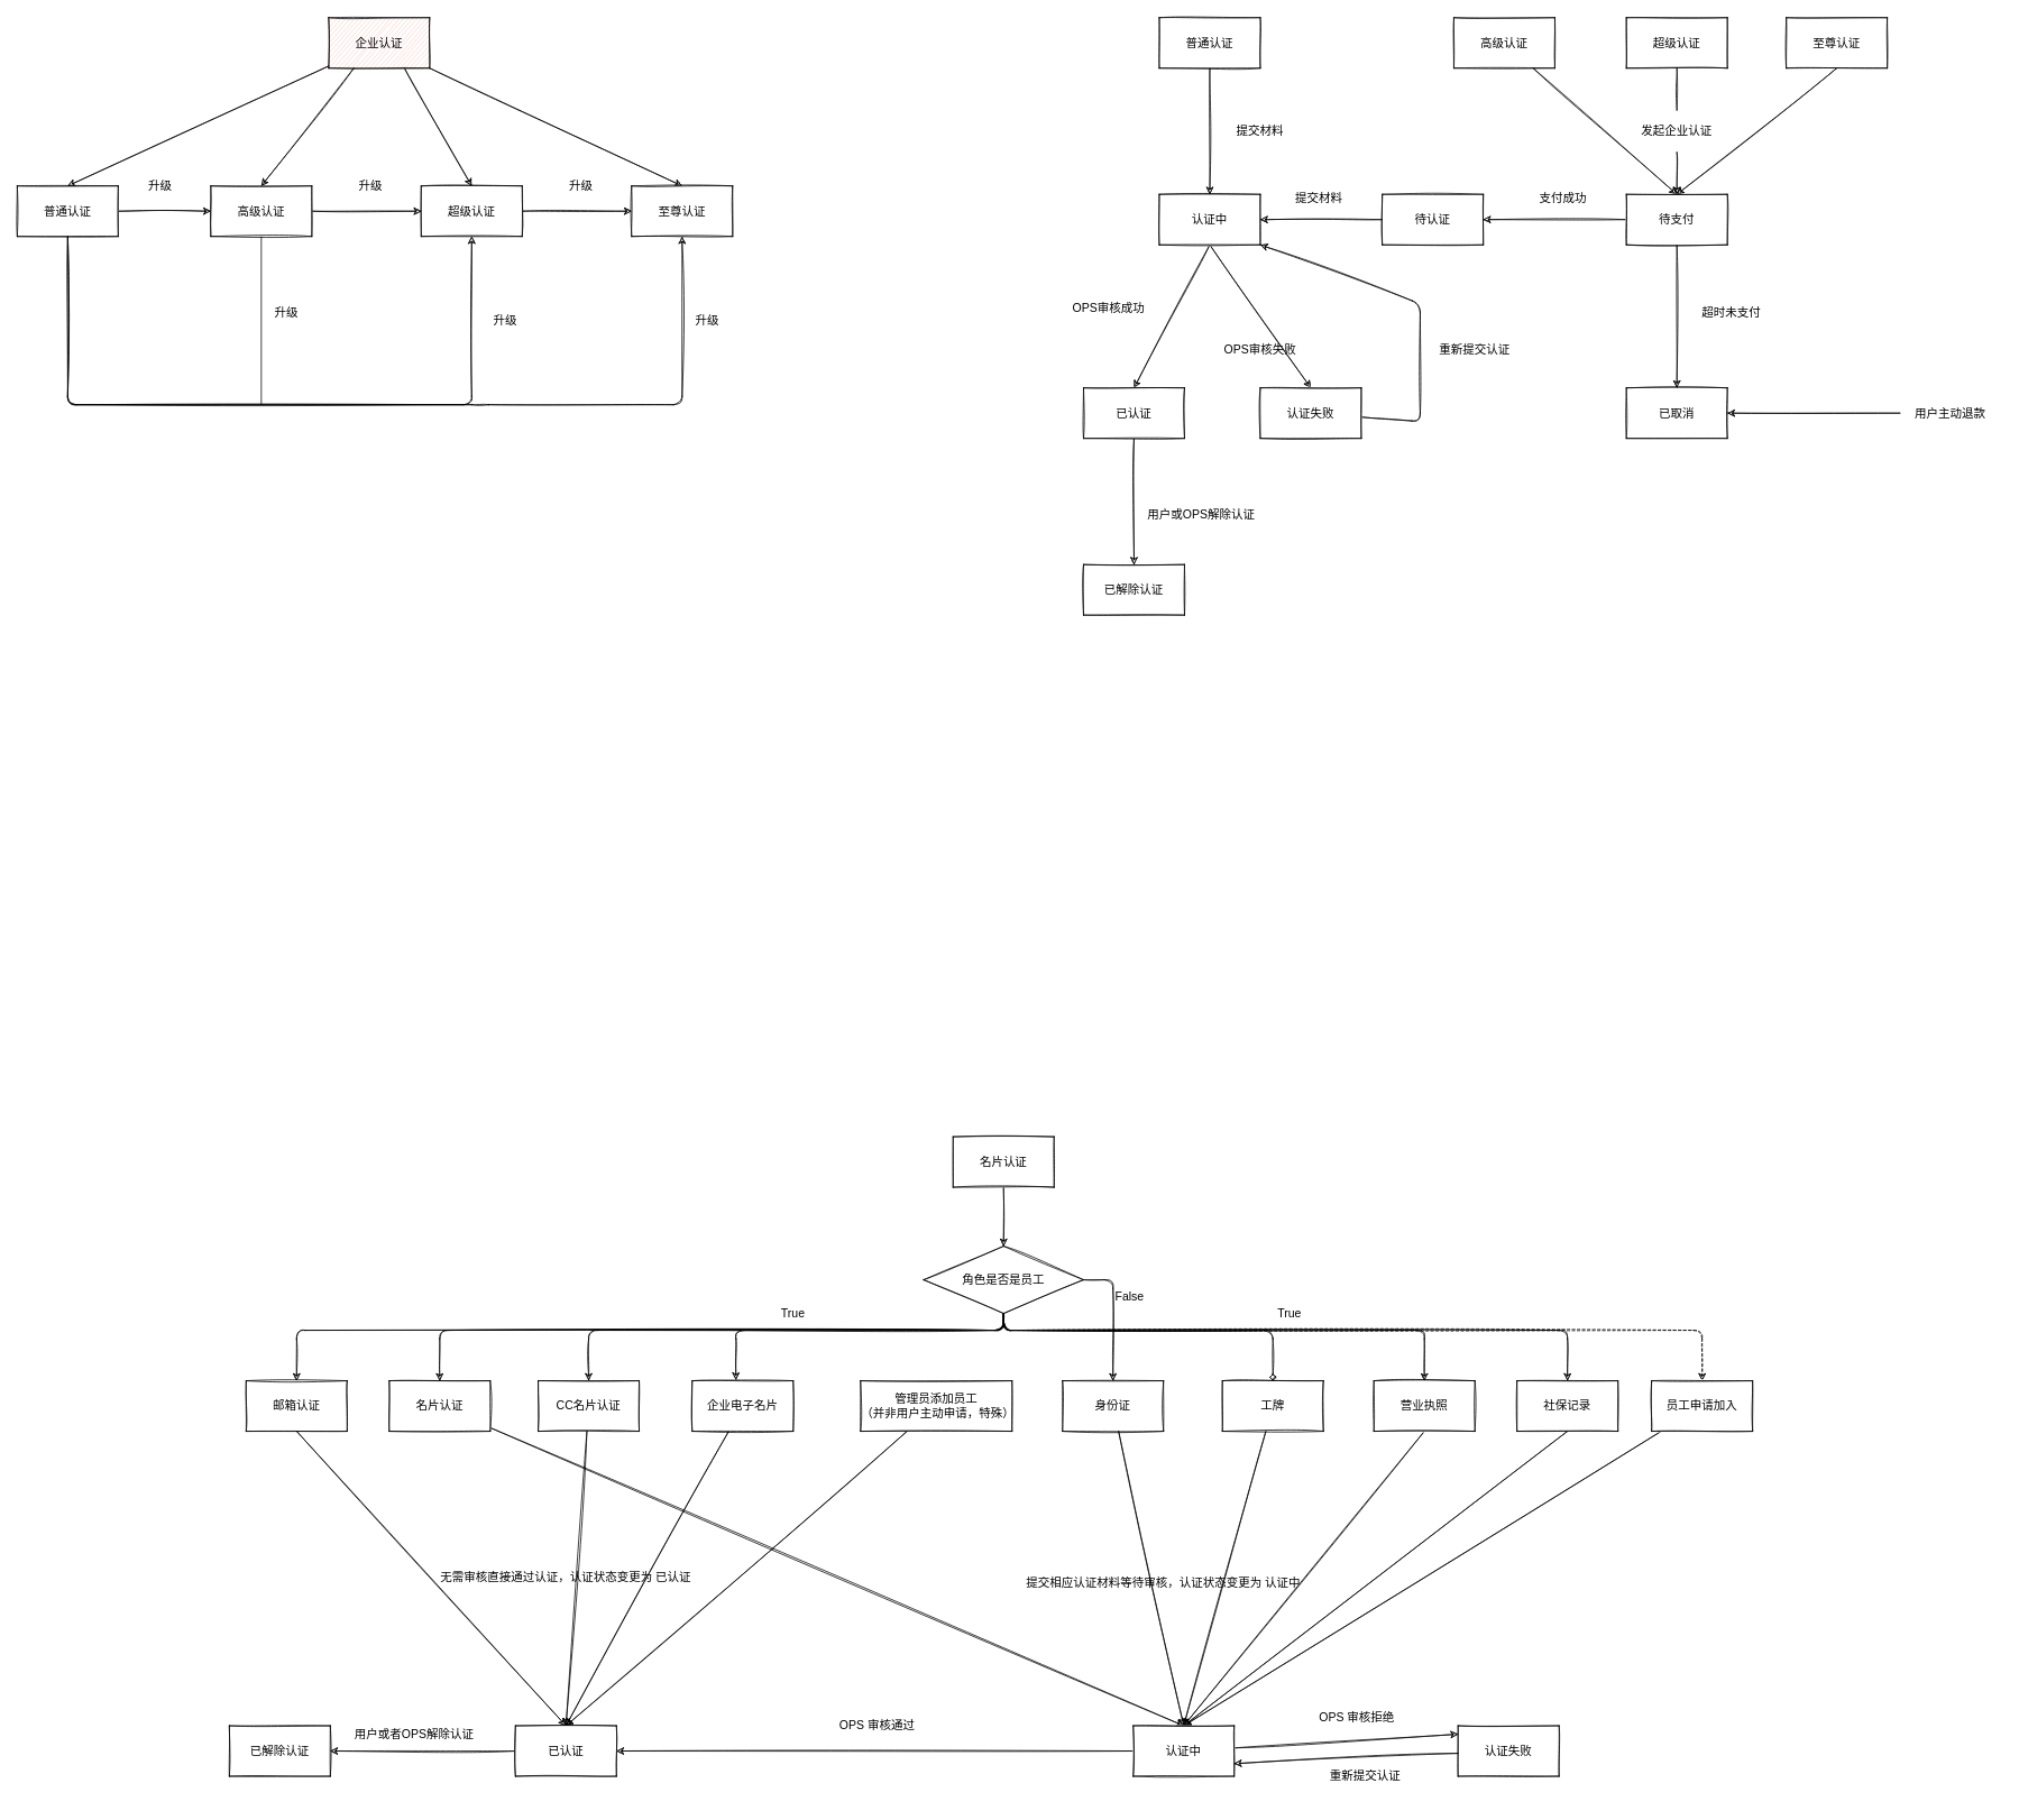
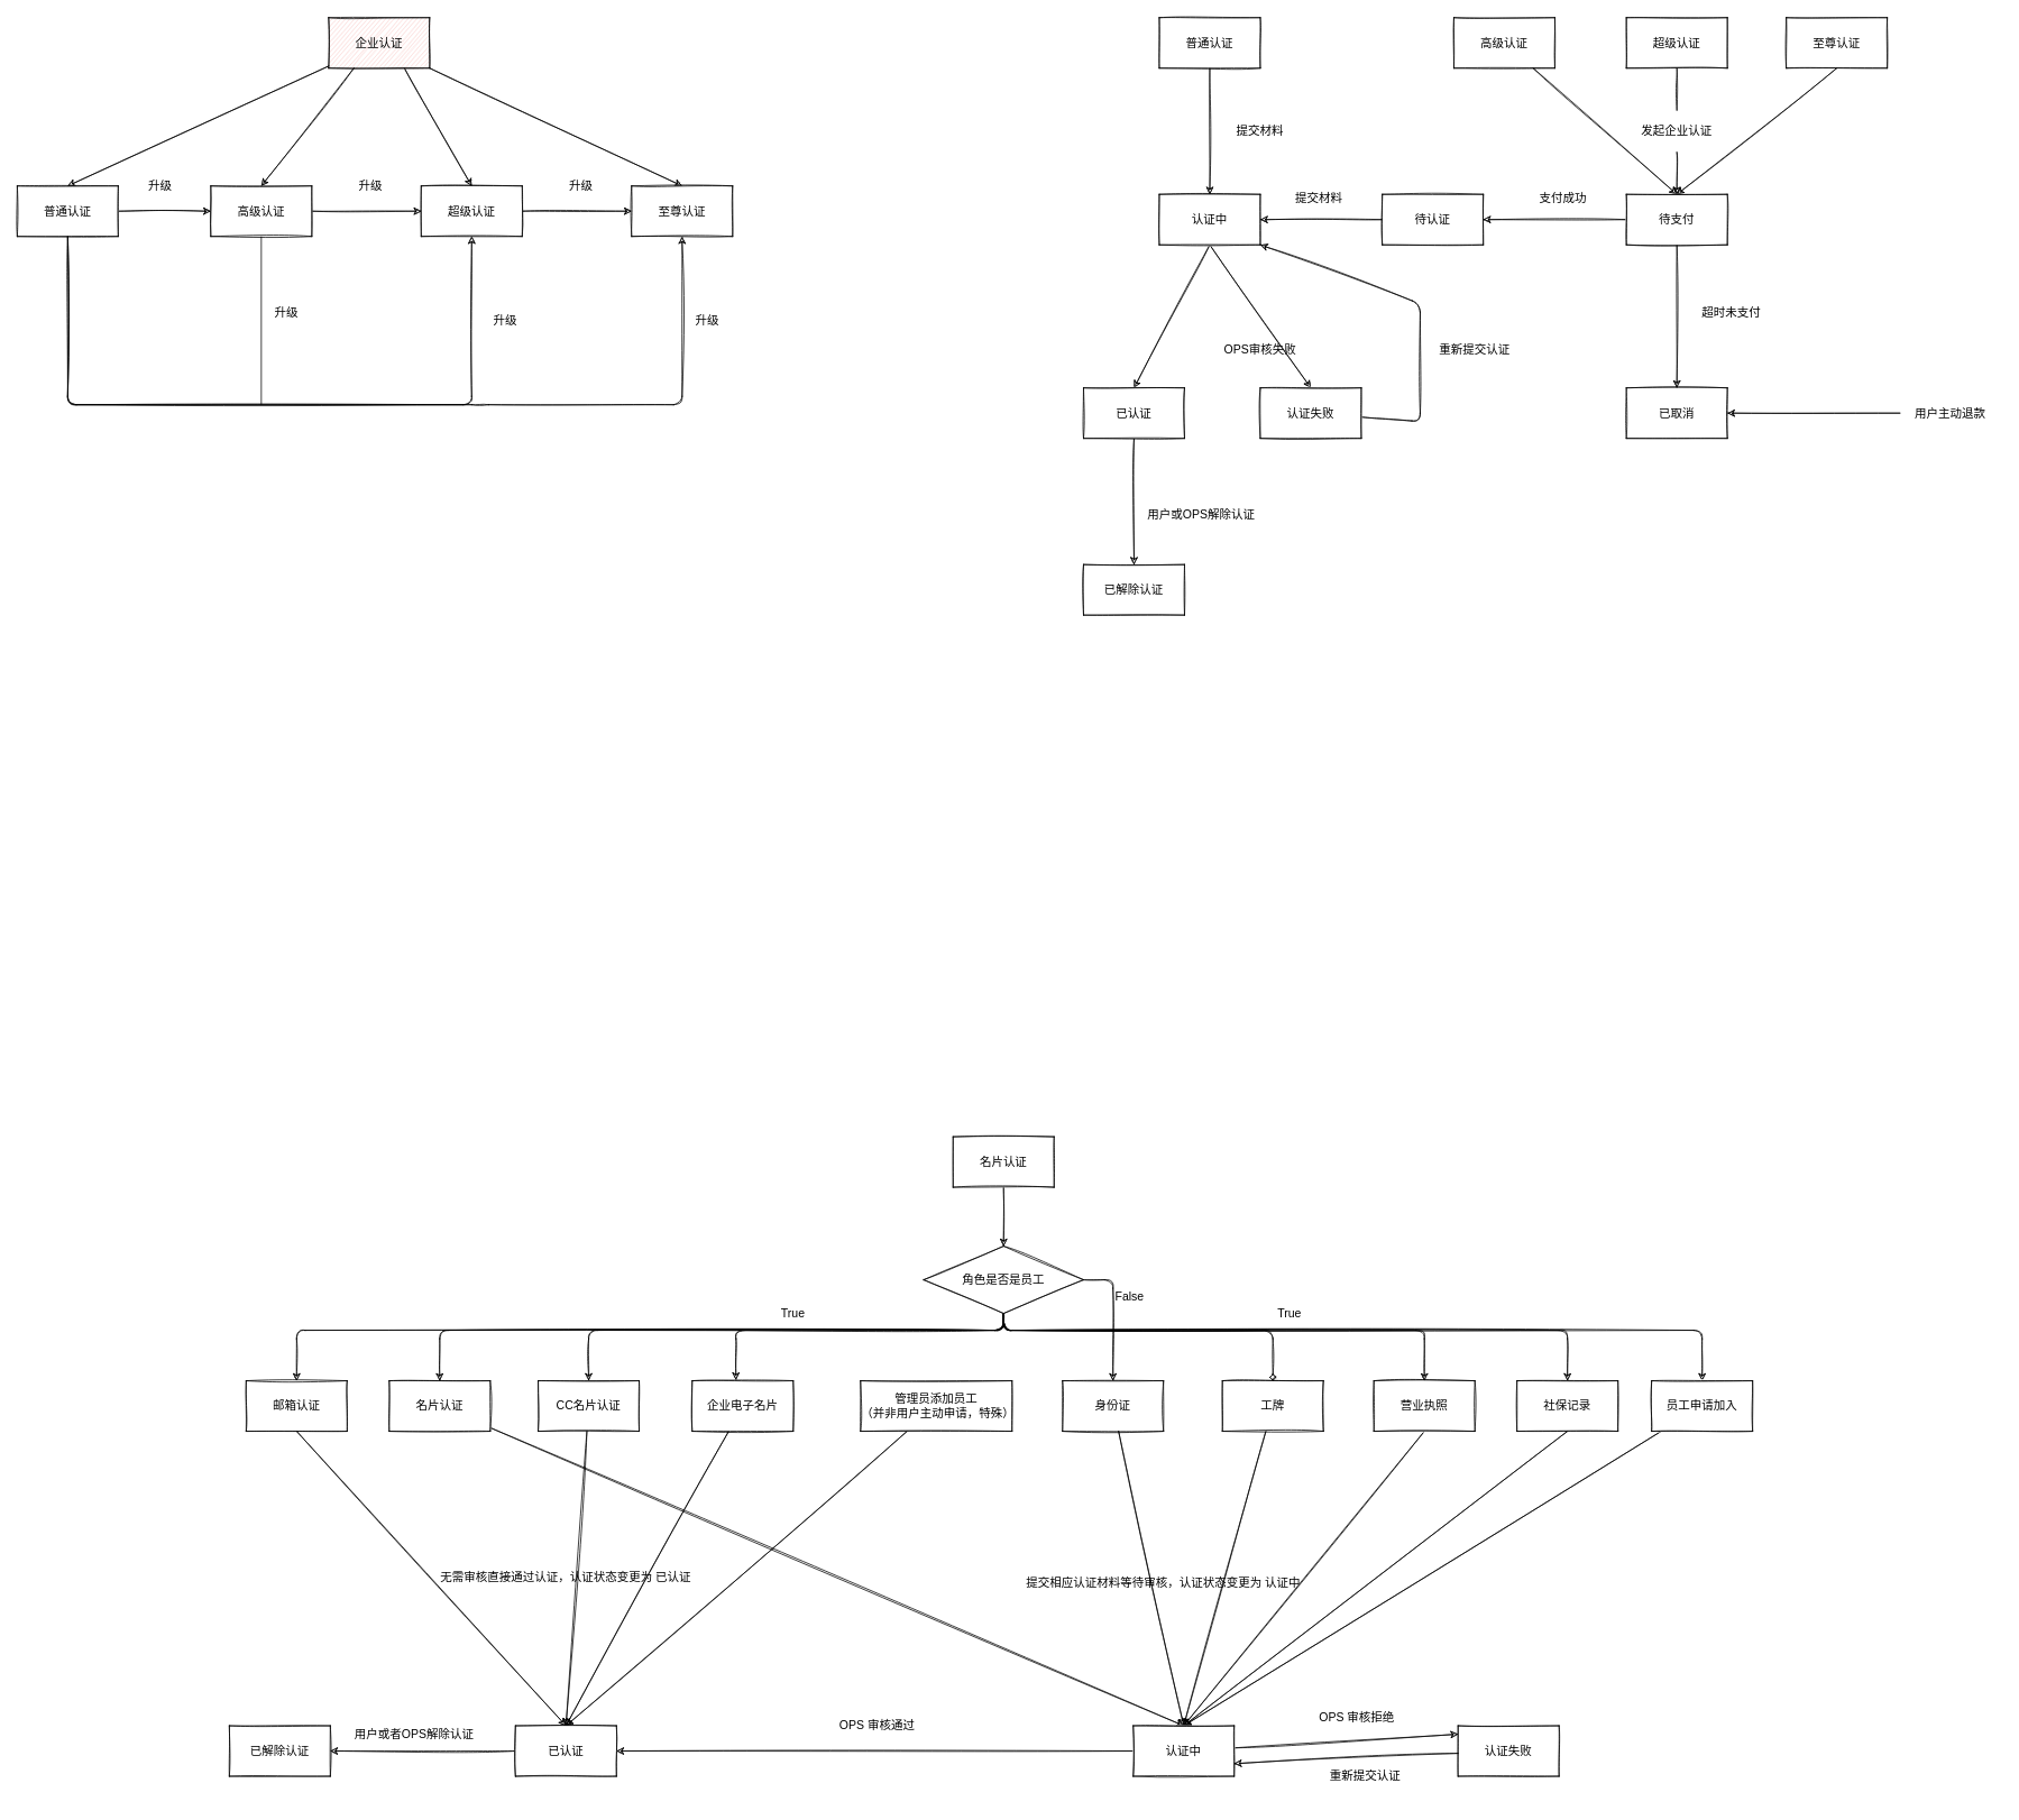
- <mxCell id="97" value="OPS审核成功" style="text;html=1;strokeColor=none;fillColor=none;align=center;verticalAlign=middle;whiteSpace=wrap;rounded=0;sketch=1;fontSize=14;" vertex="1" parent="1"><mxGeometry x="1257" y="340" width="120" height="50" as="geometry" /></mxCell>
- <mxCell id="28" style="edgeStyle=none;sketch=1;html=1;exitX=0.5;exitY=1;exitDx=0;exitDy=0;entryX=0.5;entryY=0;entryDx=0;entryDy=0;fontSize=14;dashed=1;" edge="1" parent="1" source="34" target="54"><mxGeometry relative="1" as="geometry"><Array as="points"><mxPoint x="1192" y="1580" /><mxPoint x="2022" y="1580" /></Array></mxGeometry></mxCell>
+ <mxCell id="28" style="edgeStyle=none;sketch=1;html=1;exitX=0.5;exitY=1;exitDx=0;exitDy=0;entryX=0.5;entryY=0;entryDx=0;entryDy=0;fontSize=14;" edge="1" parent="1" source="34" target="54"><mxGeometry relative="1" as="geometry"><Array as="points"><mxPoint x="1192" y="1580" /><mxPoint x="2022" y="1580" /></Array></mxGeometry></mxCell>
